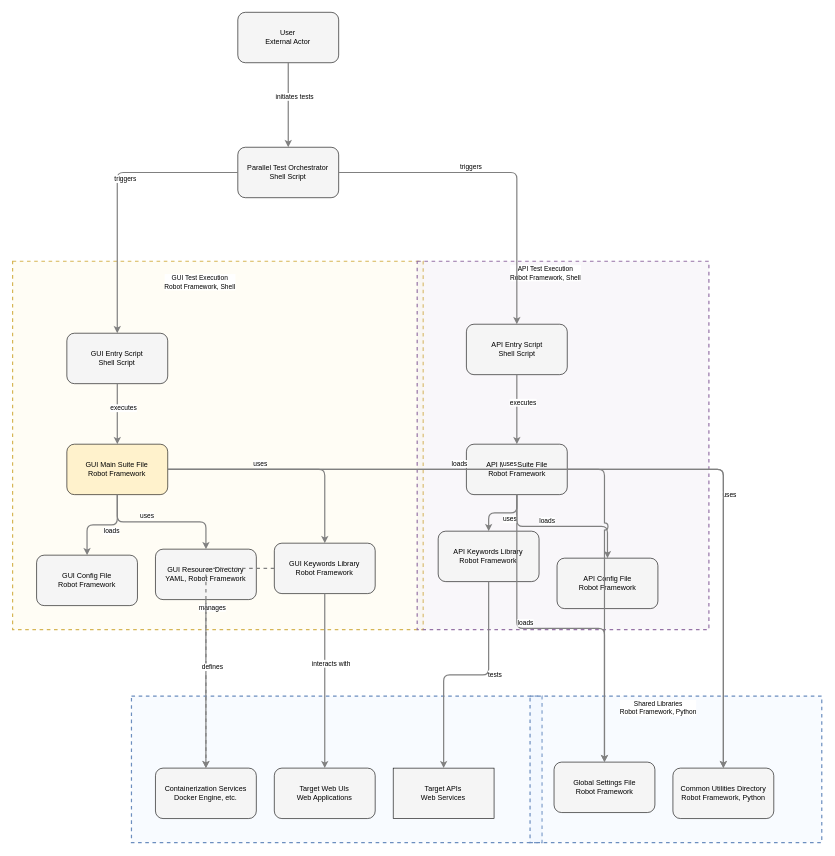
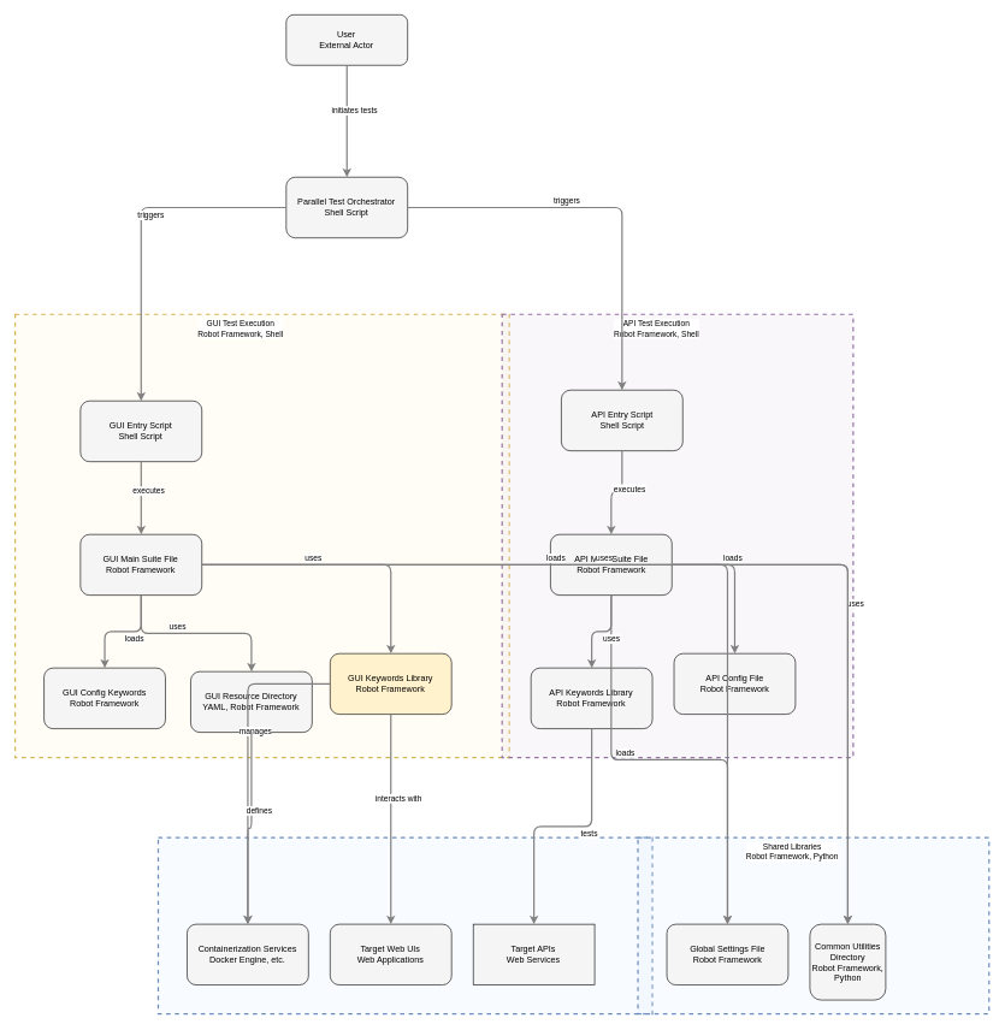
- <mxCell id="23" value="User&lt;br&gt;External Actor" style="rounded=1;whiteSpace=wrap;html=1;fillColor=#f5f5f5" parent="1" vertex="1"><mxGeometry x="395.454" y="20" width="168.158" height="84.079" as="geometry" /></mxCell>
+ <mxCell id="23" value="User&lt;br&gt;External Actor" style="rounded=1;whiteSpace=wrap;html=1;fillColor=#f5f5f5" parent="1" vertex="1"><mxGeometry x="395.454" y="20" width="168.158" height="70" as="geometry" /></mxCell>
- <mxCell id="16" value="GUI Test Execution&lt;br&gt;Robot Framework, Shell" style="edgeLabel;html=1;align=center;verticalAlign=middle;resizable=0;labelBackgroundColor=white;spacing=5" parent="1" vertex="1"><mxGeometry x="28" y="458" width="608.473" height="24" as="geometry" /></mxCell>
+ <mxCell id="16" value="GUI Test Execution&lt;br&gt;Robot Framework, Shell" style="edgeLabel;html=1;align=center;verticalAlign=middle;resizable=0;labelBackgroundColor=white;spacing=5" parent="1" vertex="1"><mxGeometry x="28" y="443" width="608.473" height="24" as="geometry" /></mxCell>
- <mxCell id="12" value="GUI Main Suite File&lt;br&gt;Robot Framework" style="rounded=1;whiteSpace=wrap;html=1;fillColor=#fff2cc;" parent="10" vertex="1"><mxGeometry x="90.447" y="305" width="168.158" height="84.079" as="geometry" /></mxCell>
+ <mxCell id="12" value="GUI Main Suite File&lt;br&gt;Robot Framework" style="rounded=1;whiteSpace=wrap;html=1;fillColor=#f5f5f5" parent="10" vertex="1"><mxGeometry x="90.447" y="305" width="168.158" height="84.079" as="geometry" /></mxCell>
- <mxCell id="19" value="API Main Suite File&lt;br&gt;Robot Framework" style="rounded=1;whiteSpace=wrap;html=1;fillColor=#f5f5f5" parent="17" vertex="1"><mxGeometry x="82.039" y="305" width="168.158" height="84.079" as="geometry" /></mxCell>
+ <mxCell id="19" value="API Main Suite File&lt;br&gt;Robot Framework" style="rounded=1;whiteSpace=wrap;html=1;fillColor=#f5f5f5" parent="17" vertex="1"><mxGeometry x="67.039" y="305" width="168.158" height="84.079" as="geometry" /></mxCell>
- <mxCell id="20" value="API Keywords Library&lt;br&gt;Robot Framework" style="rounded=1;whiteSpace=wrap;html=1;fillColor=#f5f5f5" parent="17" vertex="1"><mxGeometry x="35" y="450" width="168.158" height="84.079" as="geometry" /></mxCell>
+ <mxCell id="20" value="API Keywords Library&lt;br&gt;Robot Framework" style="rounded=1;whiteSpace=wrap;html=1;fillColor=#f5f5f5" parent="17" vertex="1"><mxGeometry x="40" y="490" width="168.158" height="84.079" as="geometry" /></mxCell>
- <mxCell id="57" style="edgeStyle=orthogonalEdgeStyle;rounded=1;orthogonalLoop=1;jettySize=auto;html=1;strokeColor=#808080;strokeWidth=2;jumpStyle=arc;jumpSize=10;spacing=15;labelBackgroundColor=white;labelBorderColor=none;dashed=1;" parent="1" source="13" target="5" edge="1"><mxGeometry relative="1" as="geometry" /></mxCell>
+ <mxCell id="57" style="edgeStyle=orthogonalEdgeStyle;rounded=1;orthogonalLoop=1;jettySize=auto;html=1;strokeColor=#808080;strokeWidth=2;jumpStyle=arc;jumpSize=10;spacing=15;labelBackgroundColor=white;labelBorderColor=none" parent="1" source="13" target="5" edge="1"><mxGeometry relative="1" as="geometry" /></mxCell>
- <mxCell id="13" value="GUI Keywords Library&lt;br&gt;Robot Framework" style="rounded=1;whiteSpace=wrap;html=1;fillColor=#f5f5f5" parent="10" vertex="1"><mxGeometry x="436.316" y="470" width="168.158" height="84.079" as="geometry" /></mxCell>
+ <mxCell id="13" value="GUI Keywords Library&lt;br&gt;Robot Framework" style="rounded=1;whiteSpace=wrap;html=1;fillColor=#fff2cc;" parent="10" vertex="1"><mxGeometry x="436.316" y="470" width="168.158" height="84.079" as="geometry" /></mxCell>
- <mxCell id="14" value="GUI Resource Directory&lt;br&gt;YAML, Robot Framework" style="rounded=1;whiteSpace=wrap;html=1;fillColor=#f5f5f5" parent="10" vertex="1"><mxGeometry x="238.158" y="480" width="168.158" height="84.079" as="geometry" /></mxCell>
+ <mxCell id="14" value="GUI Resource Directory&lt;br&gt;YAML, Robot Framework" style="rounded=1;whiteSpace=wrap;html=1;fillColor=#f5f5f5" parent="10" vertex="1"><mxGeometry x="243.158" y="495" width="168.158" height="84.079" as="geometry" /></mxCell>
- <mxCell id="15" value="GUI Config File&lt;br&gt;Robot Framework" style="rounded=1;whiteSpace=wrap;html=1;fillColor=#f5f5f5" parent="10" vertex="1"><mxGeometry x="40" y="490" width="168.158" height="84.079" as="geometry" /></mxCell>
+ <mxCell id="15" value="GUI Config Keywords&lt;br&gt;Robot Framework" style="rounded=1;whiteSpace=wrap;html=1;fillColor=#f5f5f5" parent="10" vertex="1"><mxGeometry x="40" y="490" width="168.158" height="84.079" as="geometry" /></mxCell>
- <mxCell id="21" value="API Config File&lt;br&gt;Robot Framework" style="rounded=1;whiteSpace=wrap;html=1;fillColor=#f5f5f5" parent="17" vertex="1"><mxGeometry x="233.158" y="495" width="168.158" height="84.079" as="geometry" /></mxCell>
+ <mxCell id="21" value="API Config File&lt;br&gt;Robot Framework" style="rounded=1;whiteSpace=wrap;html=1;fillColor=#f5f5f5" parent="17" vertex="1"><mxGeometry x="238.158" y="470" width="168.158" height="84.079" as="geometry" /></mxCell>
- <mxCell id="8" value="Global Settings File&lt;br&gt;Robot Framework" style="rounded=1;whiteSpace=wrap;html=1;fillColor=#f5f5f5" parent="6" vertex="1"><mxGeometry x="40" y="110" width="168.158" height="84.079" as="geometry" /></mxCell>
+ <mxCell id="8" value="Global Settings File&lt;br&gt;Robot Framework" style="rounded=1;whiteSpace=wrap;html=1;fillColor=#f5f5f5" parent="6" vertex="1"><mxGeometry x="40" y="120" width="168.158" height="84.079" as="geometry" /></mxCell>
- <mxCell id="7" value="Common Utilities Directory&lt;br&gt;Robot Framework, Python" style="rounded=1;whiteSpace=wrap;html=1;fillColor=#f5f5f5" parent="6" vertex="1"><mxGeometry x="238.158" y="120" width="168.158" height="84.079" as="geometry" /></mxCell>
+ <mxCell id="7" value="Common Utilities Directory&lt;br&gt;Robot Framework, Python" style="rounded=1;whiteSpace=wrap;html=1;fillColor=#f5f5f5" parent="6" vertex="1"><mxGeometry x="238.158" y="120" width="105" height="105" as="geometry" /></mxCell>
